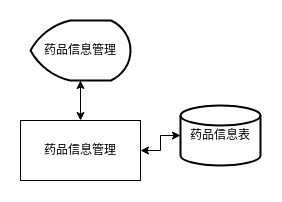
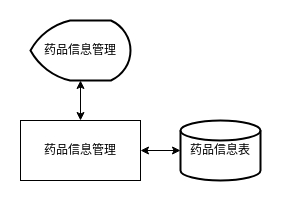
- <mxCell id="6" value="药品信息表" style="strokeWidth=2;html=1;shape=mxgraph.flowchart.database;whiteSpace=wrap;" parent="1" vertex="1"><mxGeometry x="180" y="105" width="80" height="60" as="geometry" /></mxCell>
+ <mxCell id="6" value="药品信息表" style="strokeWidth=2;html=1;shape=mxgraph.flowchart.database;whiteSpace=wrap;" parent="1" vertex="1"><mxGeometry x="180" y="120" width="80" height="60" as="geometry" /></mxCell>
